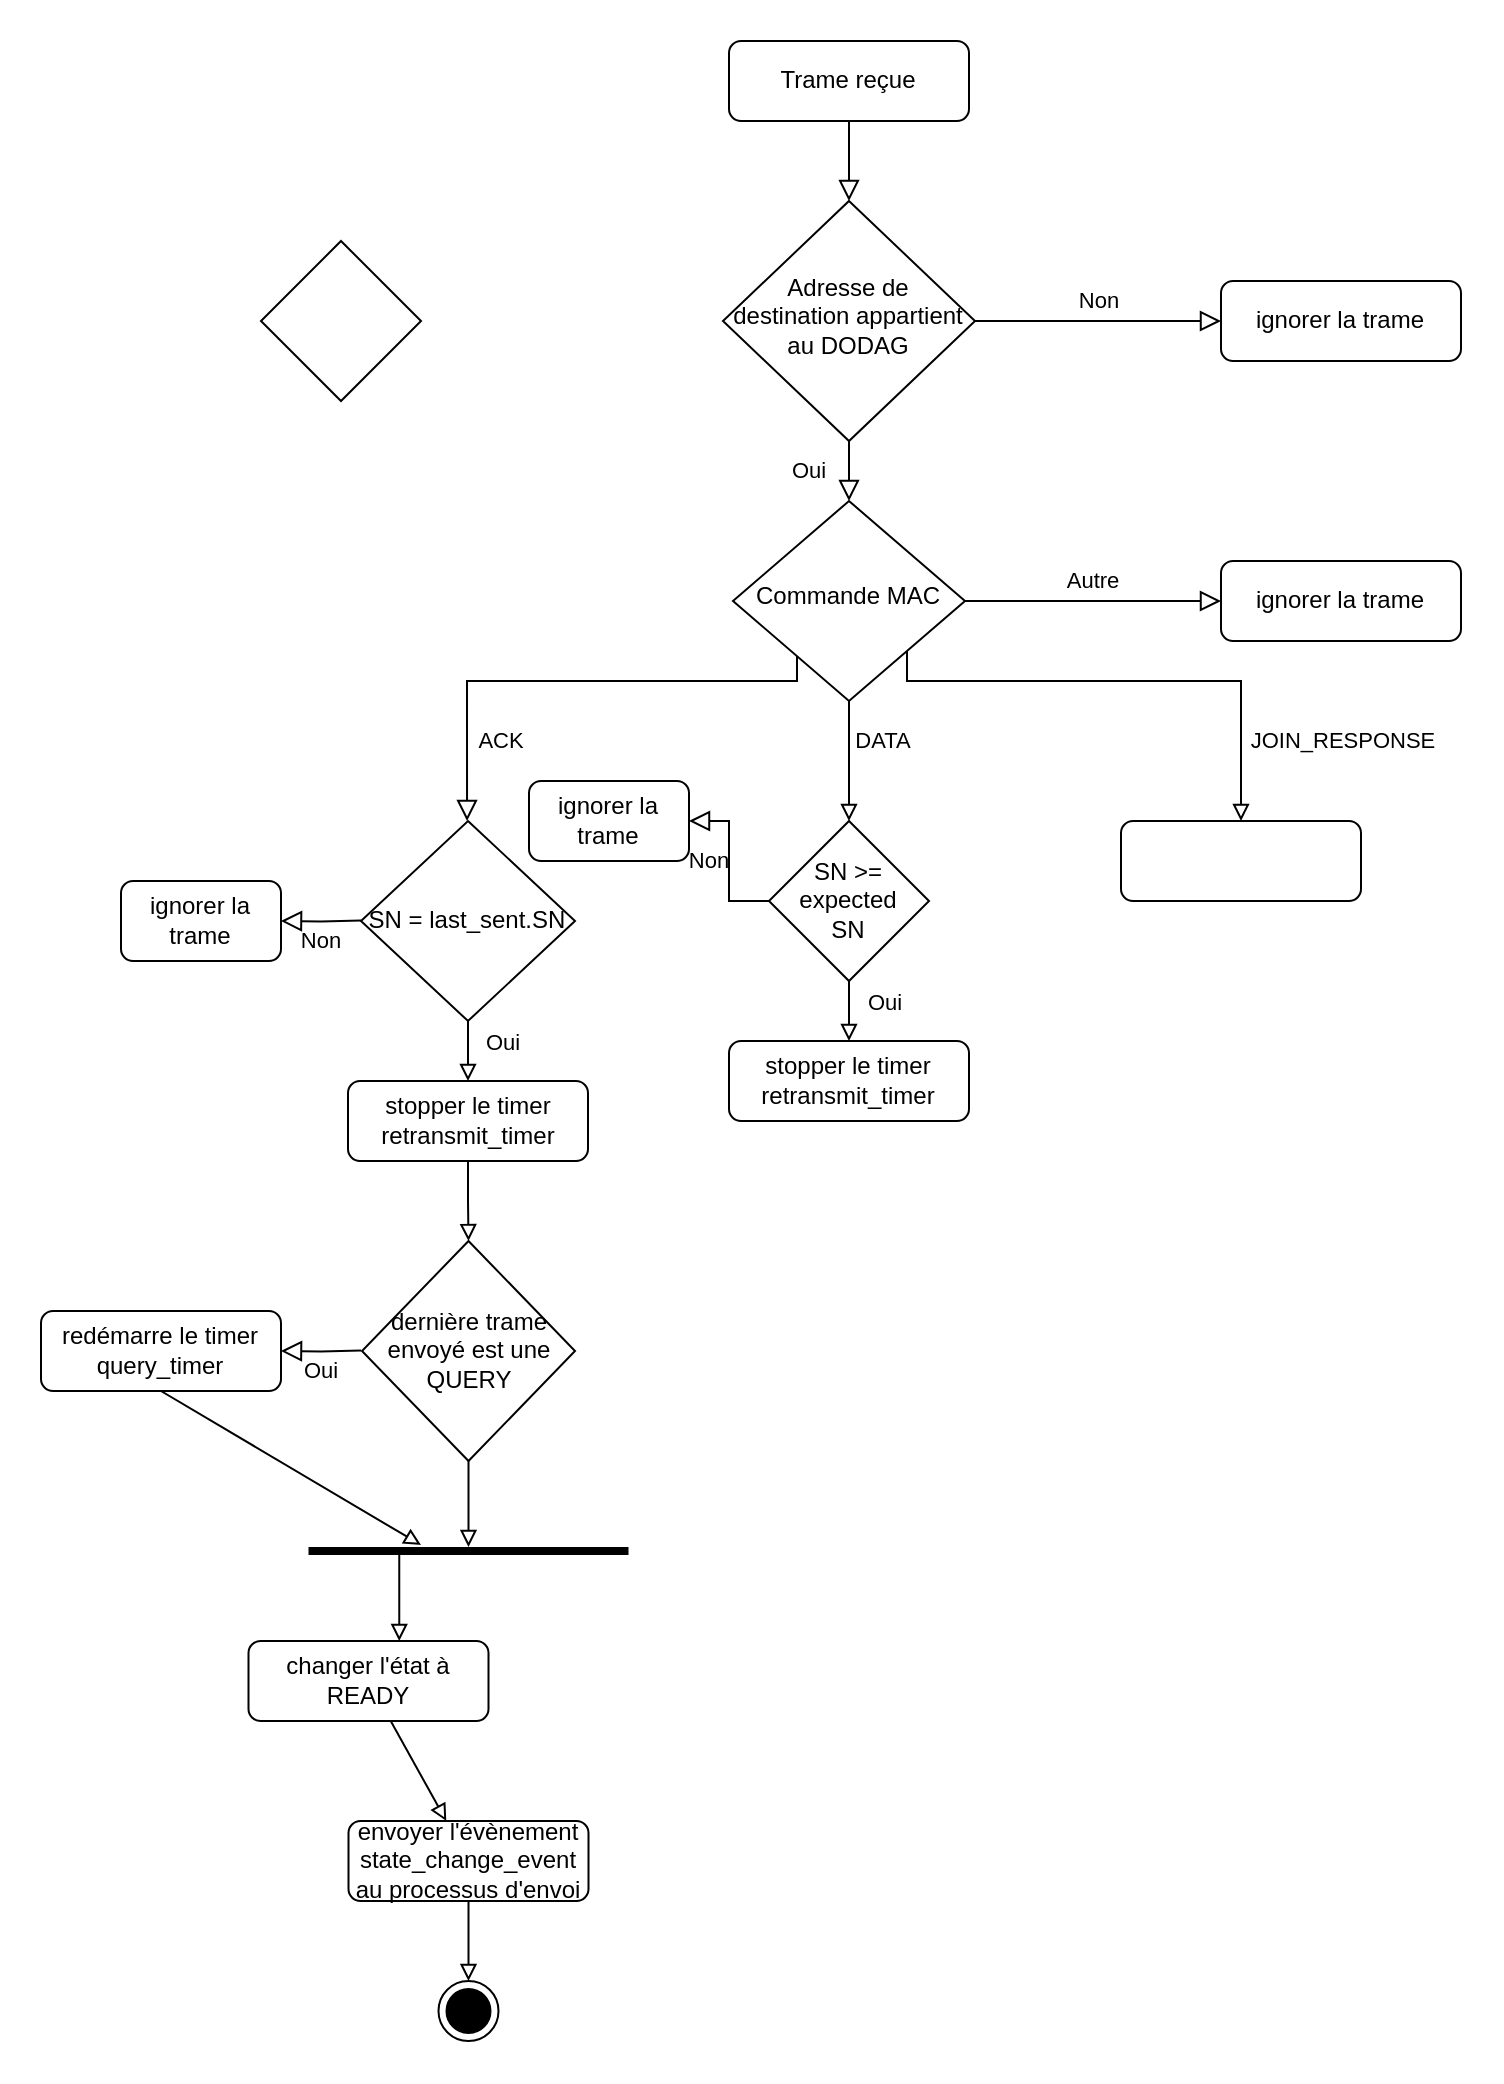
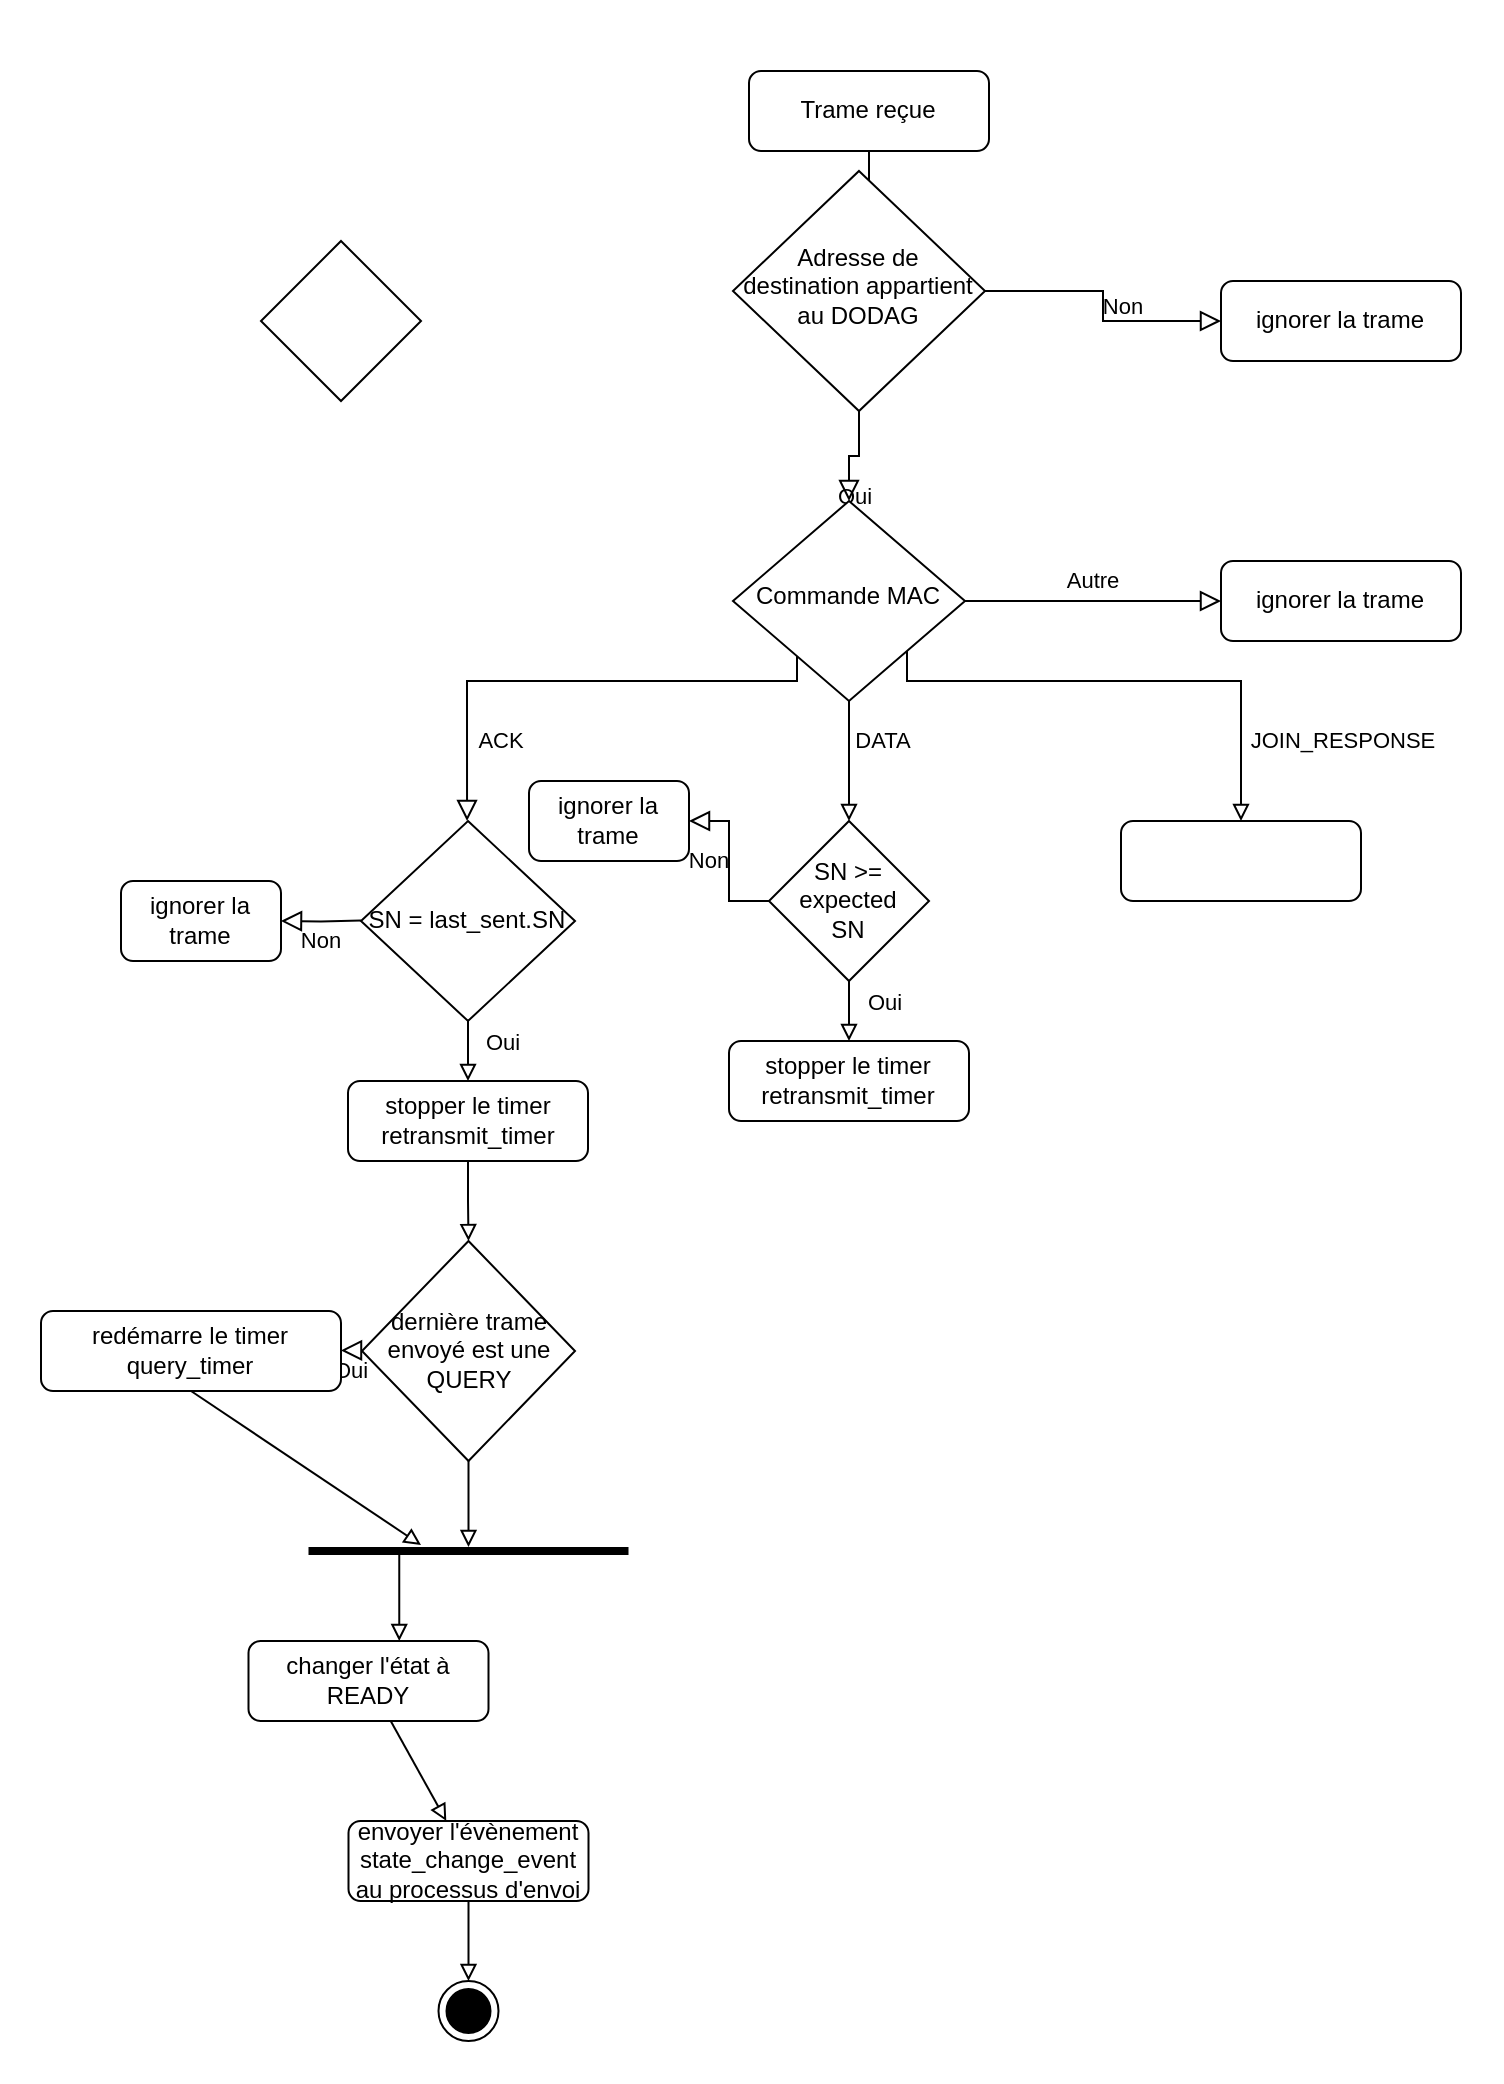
- <mxCell id="3" value="Trame reçue" style="rounded=1;whiteSpace=wrap;html=1;fontSize=12;glass=0;strokeWidth=1;shadow=0;" parent="1" vertex="1"><mxGeometry x="364" y="20" width="120" height="40" as="geometry" /></mxCell>
+ <mxCell id="3" value="Trame reçue" style="rounded=1;whiteSpace=wrap;html=1;fontSize=12;glass=0;strokeWidth=1;shadow=0;" parent="1" vertex="1"><mxGeometry x="374" y="35" width="120" height="40" as="geometry" /></mxCell>
- <mxCell id="6" value="Adresse de destination appartient au DODAG" style="rhombus;whiteSpace=wrap;html=1;shadow=0;fontFamily=Helvetica;fontSize=12;align=center;strokeWidth=1;spacing=6;spacingTop=-4;" parent="1" vertex="1"><mxGeometry x="361" y="100" width="126" height="120" as="geometry" /></mxCell>
+ <mxCell id="6" value="Adresse de destination appartient au DODAG" style="rhombus;whiteSpace=wrap;html=1;shadow=0;fontFamily=Helvetica;fontSize=12;align=center;strokeWidth=1;spacing=6;spacingTop=-4;" parent="1" vertex="1"><mxGeometry x="366" y="85" width="126" height="120" as="geometry" /></mxCell>
- <mxCell id="29" value="redémarre le timer query_timer" style="rounded=1;whiteSpace=wrap;html=1;fontSize=12;glass=0;strokeWidth=1;shadow=0;" vertex="1" parent="1"><mxGeometry x="20" y="655" width="120" height="40" as="geometry" /></mxCell>
+ <mxCell id="29" value="redémarre le timer query_timer" style="rounded=1;whiteSpace=wrap;html=1;fontSize=12;glass=0;strokeWidth=1;shadow=0;" vertex="1" parent="1"><mxGeometry x="20" y="655" width="150" height="40" as="geometry" /></mxCell>
